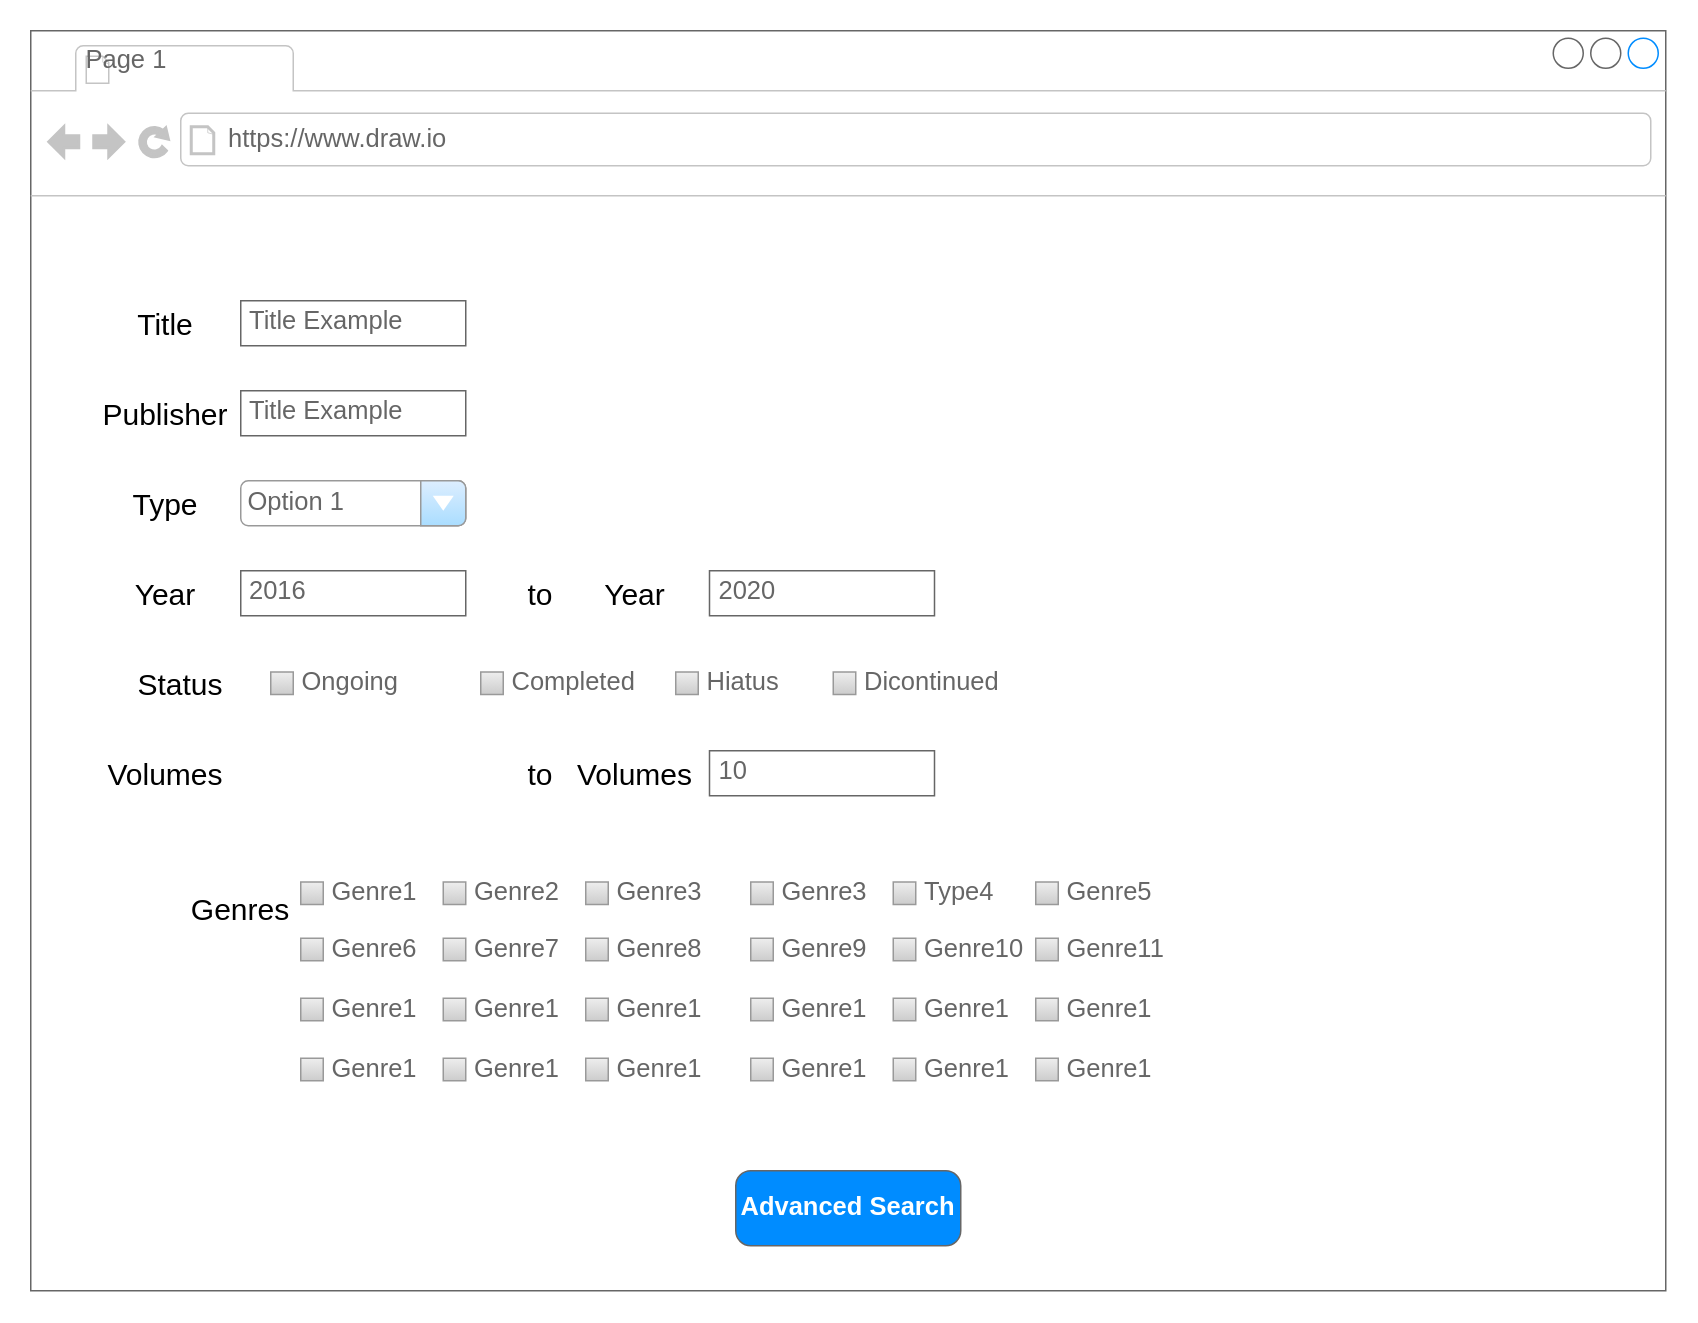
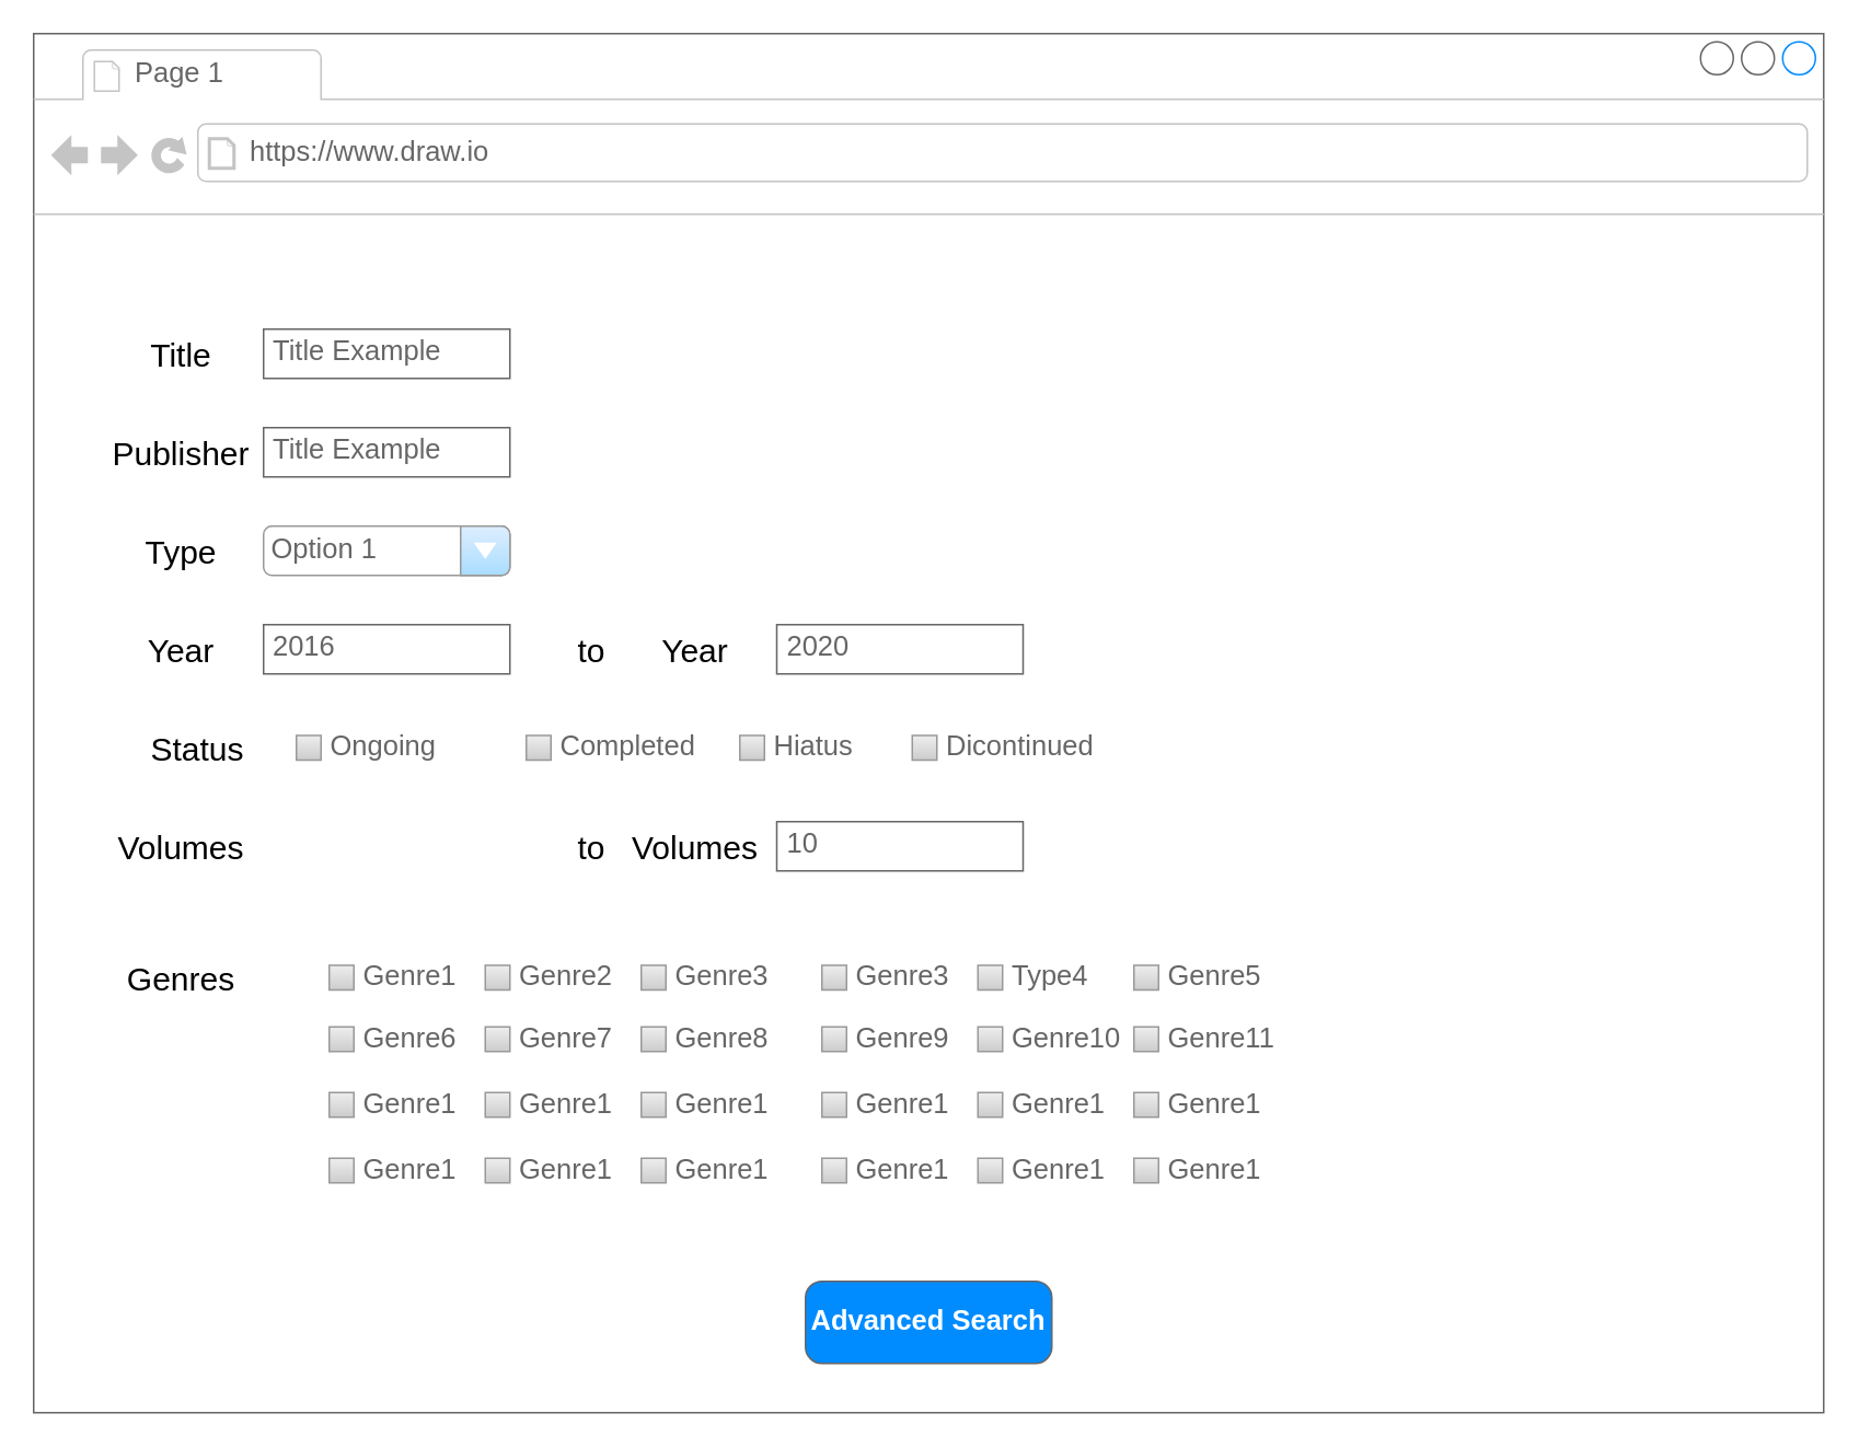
- <mxCell id="3" value="Page 1" style="strokeWidth=1;shadow=0;dashed=0;align=center;html=1;shape=mxgraph.mockup.containers.anchor;fontSize=17;fontColor=#666666;align=left;whiteSpace=wrap;" parent="2" vertex="1"><mxGeometry x="35" y="7" width="110" height="26" as="geometry" /></mxCell>
+ <mxCell id="3" value="Page 1" style="strokeWidth=1;shadow=0;dashed=0;align=center;html=1;shape=mxgraph.mockup.containers.anchor;fontSize=17;fontColor=#666666;align=left;whiteSpace=wrap;" parent="2" vertex="1"><mxGeometry x="60" y="12" width="110" height="26" as="geometry" /></mxCell>
- <mxCell id="35" value="&lt;span style=&quot;font-size: 20px;&quot;&gt;Genres&lt;/span&gt;" style="text;html=1;align=center;verticalAlign=middle;whiteSpace=wrap;rounded=0;" parent="33" vertex="1"><mxGeometry x="50" y="10" width="60" height="30" as="geometry" /></mxCell>
+ <mxCell id="35" value="&lt;span style=&quot;font-size: 20px;&quot;&gt;Genres&lt;/span&gt;" style="text;html=1;align=center;verticalAlign=middle;whiteSpace=wrap;rounded=0;" parent="33" vertex="1"><mxGeometry width="60" height="30" as="geometry" /></mxCell>
